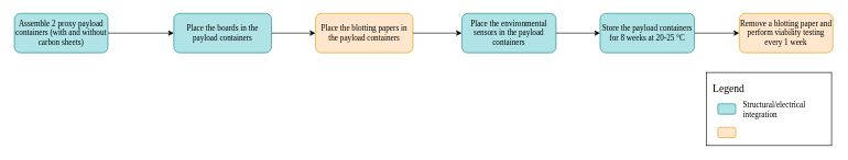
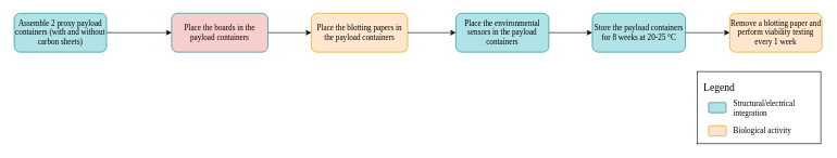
- <mxCell id="12" value="Place the boards in the payload containers" style="rounded=1;whiteSpace=wrap;html=1;fillColor=#B0E3E6;strokeColor=#0E8088;fontFamily=Georgia;" vertex="1" parent="1"><mxGeometry x="261.882" y="20" width="148.126" height="60" as="geometry" /></mxCell>
+ <mxCell id="12" value="Place the boards in the payload containers" style="rounded=1;whiteSpace=wrap;html=1;fillColor=#f8cecc;strokeColor=#0E8088;fontFamily=Georgia;" vertex="1" parent="1"><mxGeometry x="261.882" y="20" width="148.126" height="60" as="geometry" /></mxCell>
+ <mxCell id="6" value="Biological activity" style="text;html=1;strokeColor=none;fillColor=none;align=left;verticalAlign=middle;whiteSpace=wrap;rounded=0;fontFamily=Georgia;" vertex="1" parent="1"><mxGeometry x="1123.63" y="191.6" width="129.49" height="20" as="geometry" /></mxCell>
